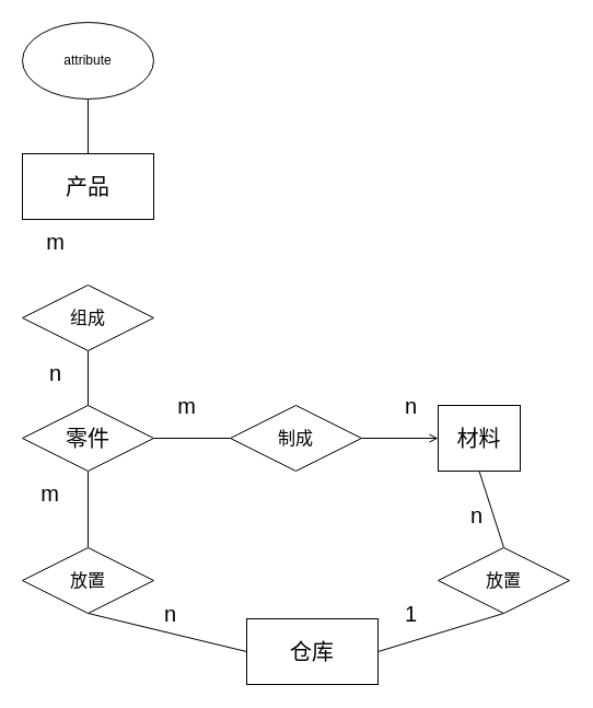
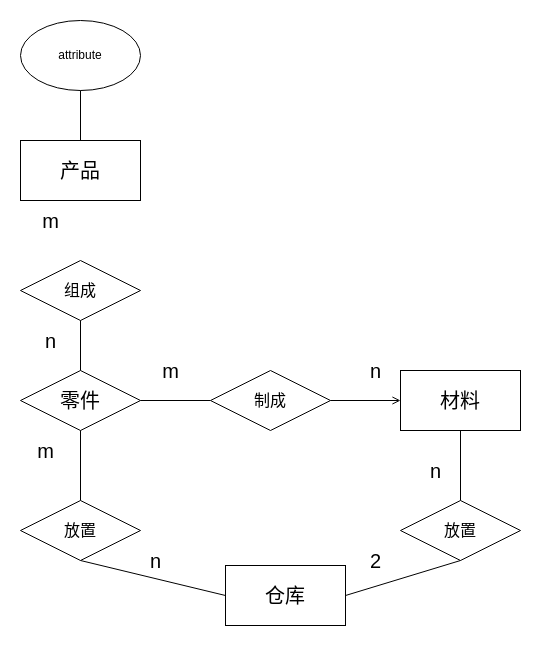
- <mxCell id="8" value="材料" style="rounded=0;whiteSpace=wrap;html=1;fontSize=20;" vertex="1" parent="1"><mxGeometry x="400" y="370" width="75" height="60" as="geometry" /></mxCell>
+ <mxCell id="8" value="材料" style="rounded=0;whiteSpace=wrap;html=1;fontSize=20;" vertex="1" parent="1"><mxGeometry x="400" y="370" width="120" height="60" as="geometry" /></mxCell>
- <mxCell id="21" value="&lt;font style=&quot;font-size: 20px;&quot;&gt;1&lt;/font&gt;" style="text;html=1;align=center;verticalAlign=middle;resizable=0;points=[];autosize=1;strokeColor=none;fillColor=none;" vertex="1" parent="1"><mxGeometry x="360" y="540" width="30" height="40" as="geometry" /></mxCell>
+ <mxCell id="21" value="&lt;font style=&quot;font-size: 20px;&quot;&gt;2&lt;/font&gt;" style="text;html=1;align=center;verticalAlign=middle;resizable=0;points=[];autosize=1;strokeColor=none;fillColor=none;" vertex="1" parent="1"><mxGeometry x="360" y="540" width="30" height="40" as="geometry" /></mxCell>
